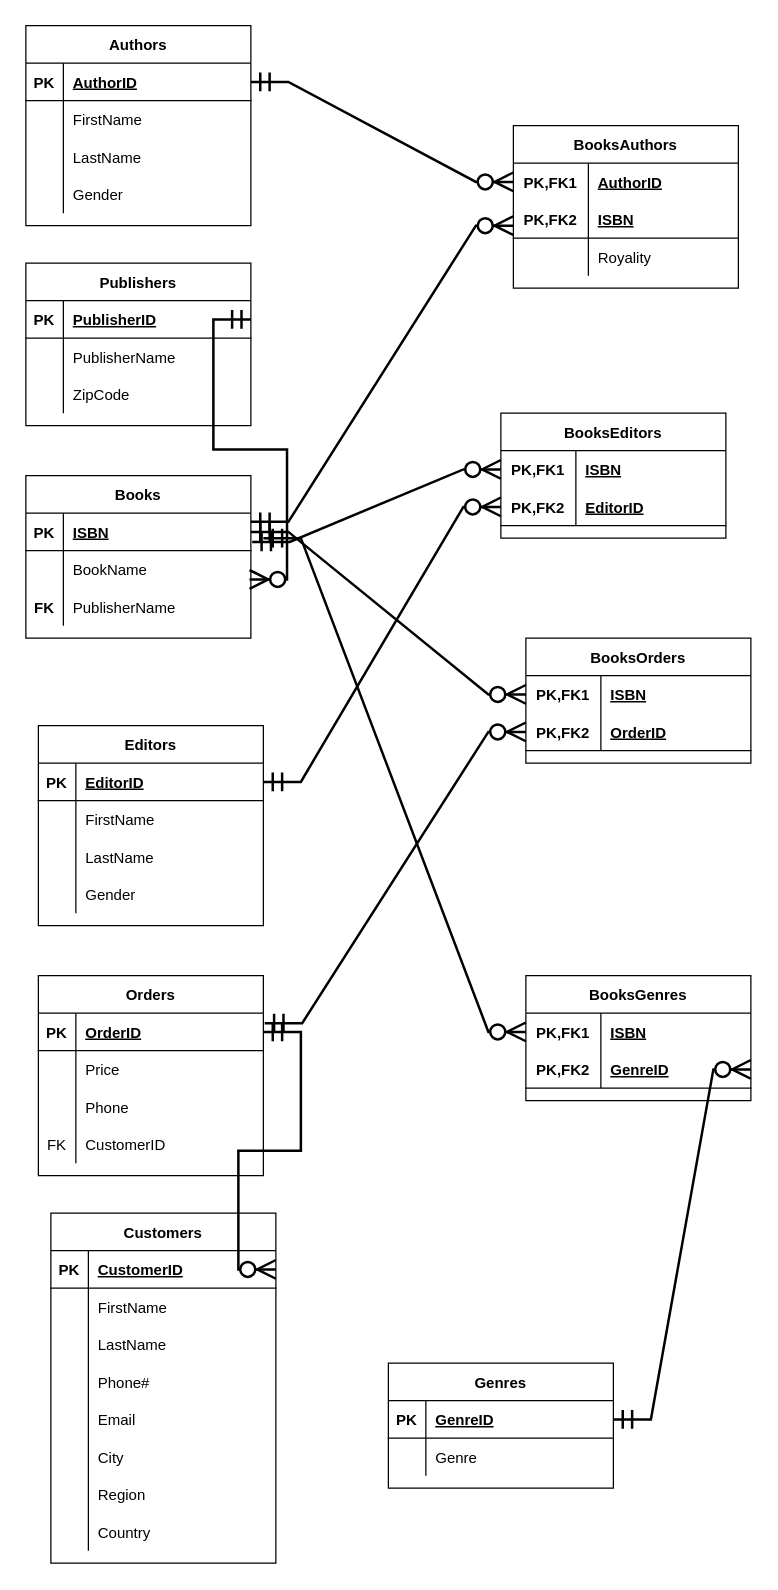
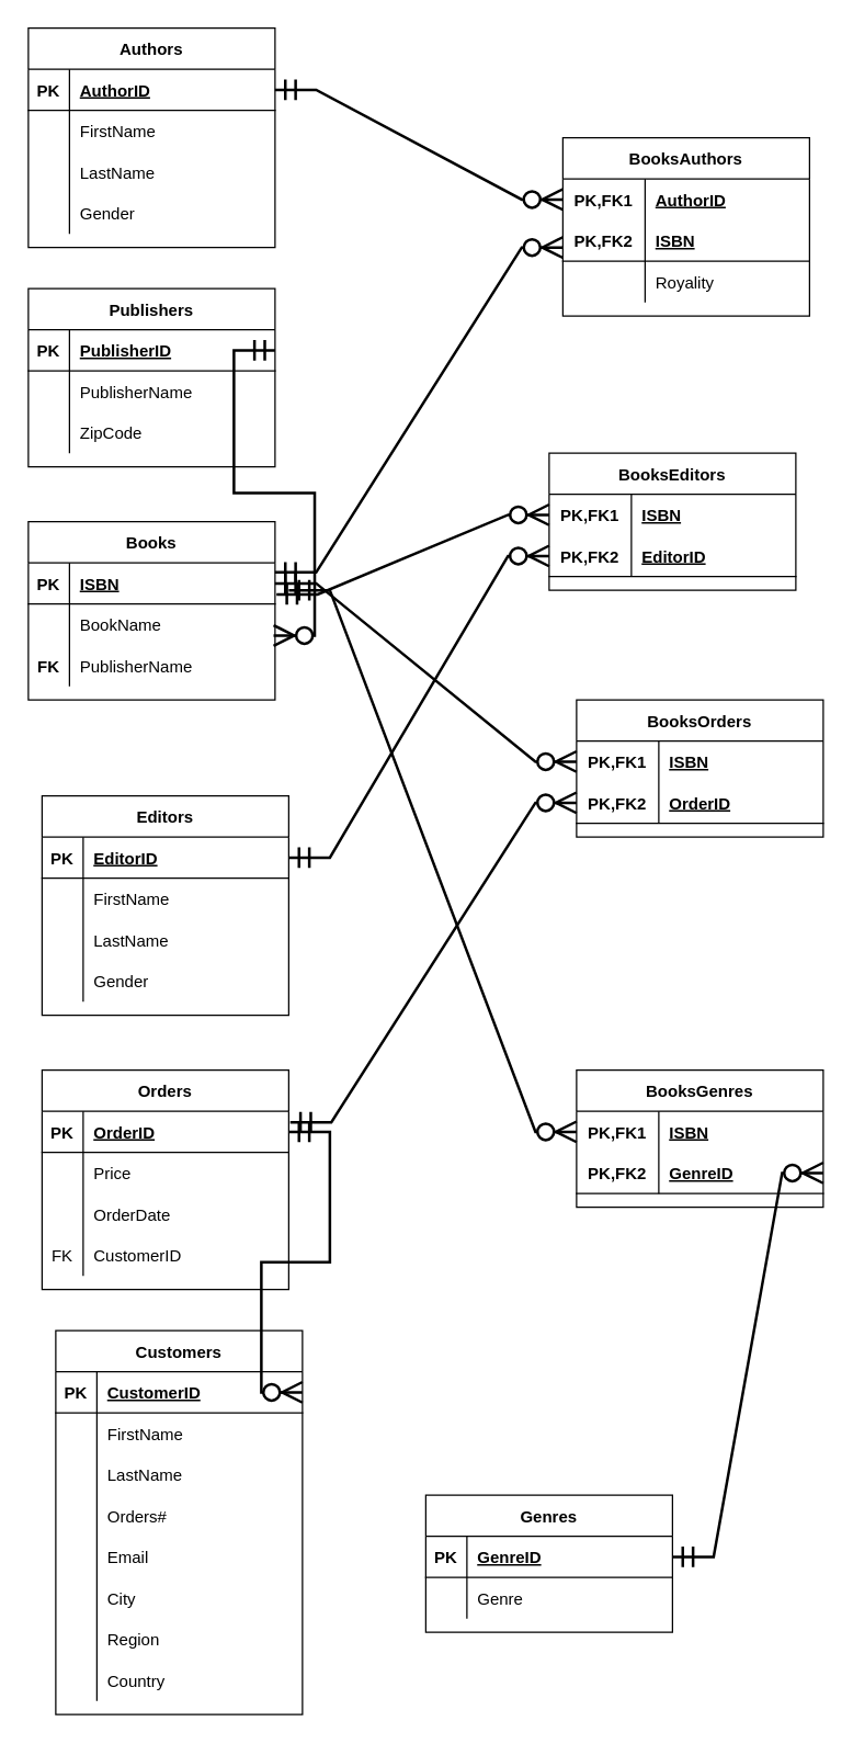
- <mxCell id="47" value="Phone" style="shape=partialRectangle;connectable=0;fillColor=none;top=0;left=0;bottom=0;right=0;align=left;spacingLeft=6;overflow=hidden;" vertex="1" parent="45"><mxGeometry x="30" width="150" height="30" as="geometry"><mxRectangle width="150" height="30" as="alternateBounds" /></mxGeometry></mxCell>
+ <mxCell id="47" value="OrderDate" style="shape=partialRectangle;connectable=0;fillColor=none;top=0;left=0;bottom=0;right=0;align=left;spacingLeft=6;overflow=hidden;" vertex="1" parent="45"><mxGeometry x="30" width="150" height="30" as="geometry"><mxRectangle width="150" height="30" as="alternateBounds" /></mxGeometry></mxCell>
- <mxCell id="104" value="Phone#" style="shape=partialRectangle;connectable=0;fillColor=none;top=0;left=0;bottom=0;right=0;align=left;spacingLeft=6;overflow=hidden;" vertex="1" parent="102"><mxGeometry x="30" width="150" height="30" as="geometry"><mxRectangle width="150" height="30" as="alternateBounds" /></mxGeometry></mxCell>
+ <mxCell id="104" value="Orders#" style="shape=partialRectangle;connectable=0;fillColor=none;top=0;left=0;bottom=0;right=0;align=left;spacingLeft=6;overflow=hidden;" vertex="1" parent="102"><mxGeometry x="30" width="150" height="30" as="geometry"><mxRectangle width="150" height="30" as="alternateBounds" /></mxGeometry></mxCell>
